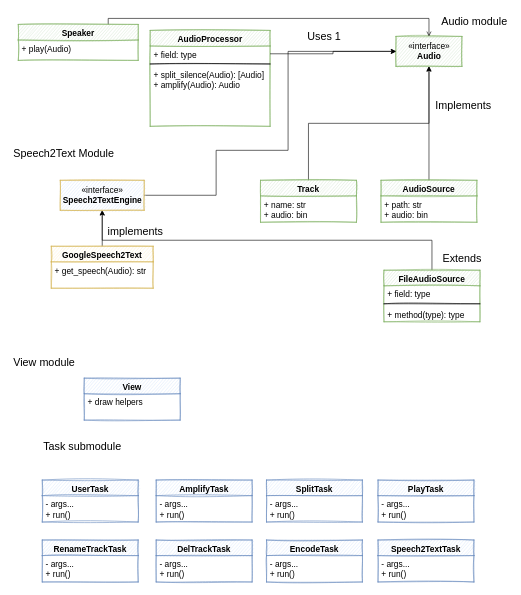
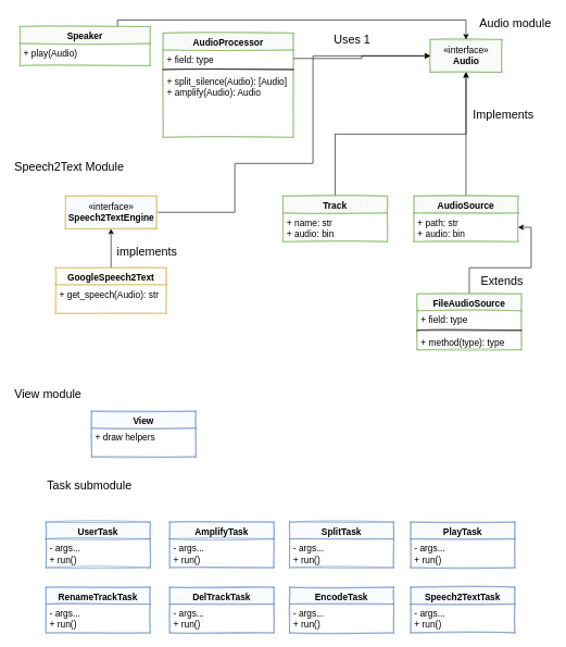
- <mxCell id="23" style="edgeStyle=orthogonalEdgeStyle;rounded=0;orthogonalLoop=1;jettySize=auto;html=1;exitX=0.75;exitY=0;exitDx=0;exitDy=0;entryX=0.5;entryY=0;entryDx=0;entryDy=0;fontSize=19;endArrow=open;" parent="1" source="24" target="2" edge="1"><mxGeometry relative="1" as="geometry"><Array as="points"><mxPoint x="180" y="30" /><mxPoint x="715" y="30" /></Array></mxGeometry></mxCell>
+ <mxCell id="23" style="edgeStyle=orthogonalEdgeStyle;rounded=0;orthogonalLoop=1;jettySize=auto;html=1;exitX=0.75;exitY=0;exitDx=0;exitDy=0;entryX=0.5;entryY=0;entryDx=0;entryDy=0;fontSize=19;" parent="1" source="24" target="2" edge="1"><mxGeometry relative="1" as="geometry"><Array as="points"><mxPoint x="180" y="30" /><mxPoint x="715" y="30" /></Array></mxGeometry></mxCell>
- <mxCell id="6" style="edgeStyle=orthogonalEdgeStyle;rounded=0;orthogonalLoop=1;jettySize=auto;html=1;exitX=0.5;exitY=0;exitDx=0;exitDy=0;fontSize=14;" parent="1" source="7" target="30" edge="1"><mxGeometry relative="1" as="geometry"><mxPoint x="795" y="391" as="targetPoint" /></mxGeometry></mxCell>
+ <mxCell id="6" style="edgeStyle=orthogonalEdgeStyle;rounded=0;orthogonalLoop=1;jettySize=auto;html=1;exitX=0.5;exitY=0;exitDx=0;exitDy=0;entryX=1;entryY=0.5;entryDx=0;entryDy=0;fontSize=14;" parent="1" source="7" target="5" edge="1"><mxGeometry relative="1" as="geometry"><mxPoint x="795" y="391" as="targetPoint" /></mxGeometry></mxCell>
